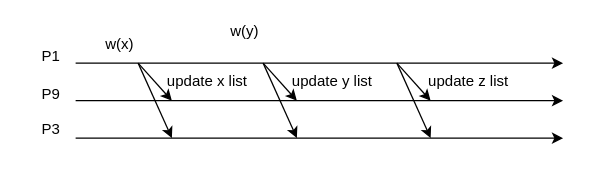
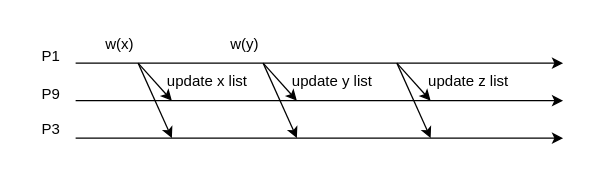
- <mxCell id="9" value="w(y)" style="text;html=1;align=center;verticalAlign=middle;resizable=0;points=[];autosize=1;strokeColor=none;fillColor=none;" vertex="1" parent="1"><mxGeometry x="170" y="10" width="50" height="30" as="geometry" /></mxCell>
+ <mxCell id="9" value="w(y)" style="text;html=1;align=center;verticalAlign=middle;resizable=0;points=[];autosize=1;strokeColor=none;fillColor=none;" vertex="1" parent="1"><mxGeometry x="170" y="20" width="50" height="30" as="geometry" /></mxCell>
